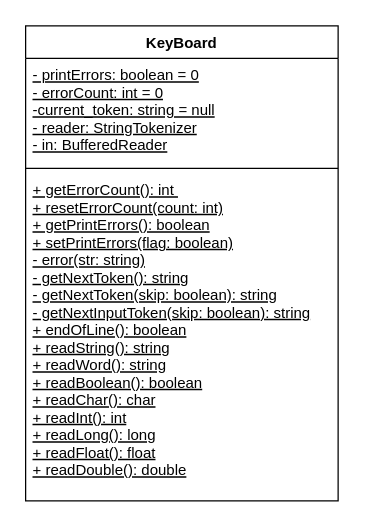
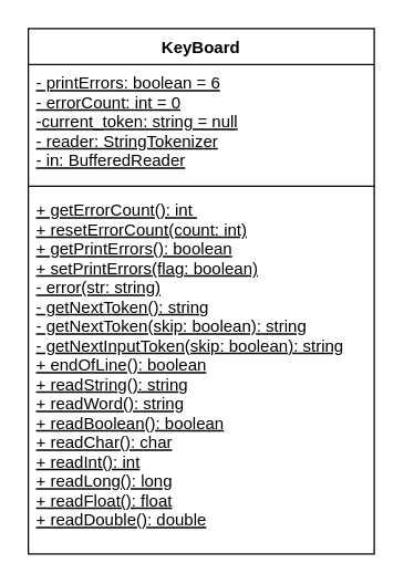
- <mxCell id="3" value="- printErrors: boolean = 0&#10;- errorCount: int = 0&#10;-current_token: string = null&#10;- reader: StringTokenizer&#10;- in: BufferedReader" style="text;strokeColor=none;fillColor=none;align=left;verticalAlign=top;spacingLeft=4;spacingRight=4;overflow=hidden;rotatable=0;points=[[0,0.5],[1,0.5]];portConstraint=eastwest;fontStyle=4" parent="2" vertex="1"><mxGeometry y="26" width="250" height="84" as="geometry" /></mxCell>
+ <mxCell id="3" value="- printErrors: boolean = 6&#10;- errorCount: int = 0&#10;-current_token: string = null&#10;- reader: StringTokenizer&#10;- in: BufferedReader" style="text;strokeColor=none;fillColor=none;align=left;verticalAlign=top;spacingLeft=4;spacingRight=4;overflow=hidden;rotatable=0;points=[[0,0.5],[1,0.5]];portConstraint=eastwest;fontStyle=4" parent="2" vertex="1"><mxGeometry y="26" width="250" height="84" as="geometry" /></mxCell>
